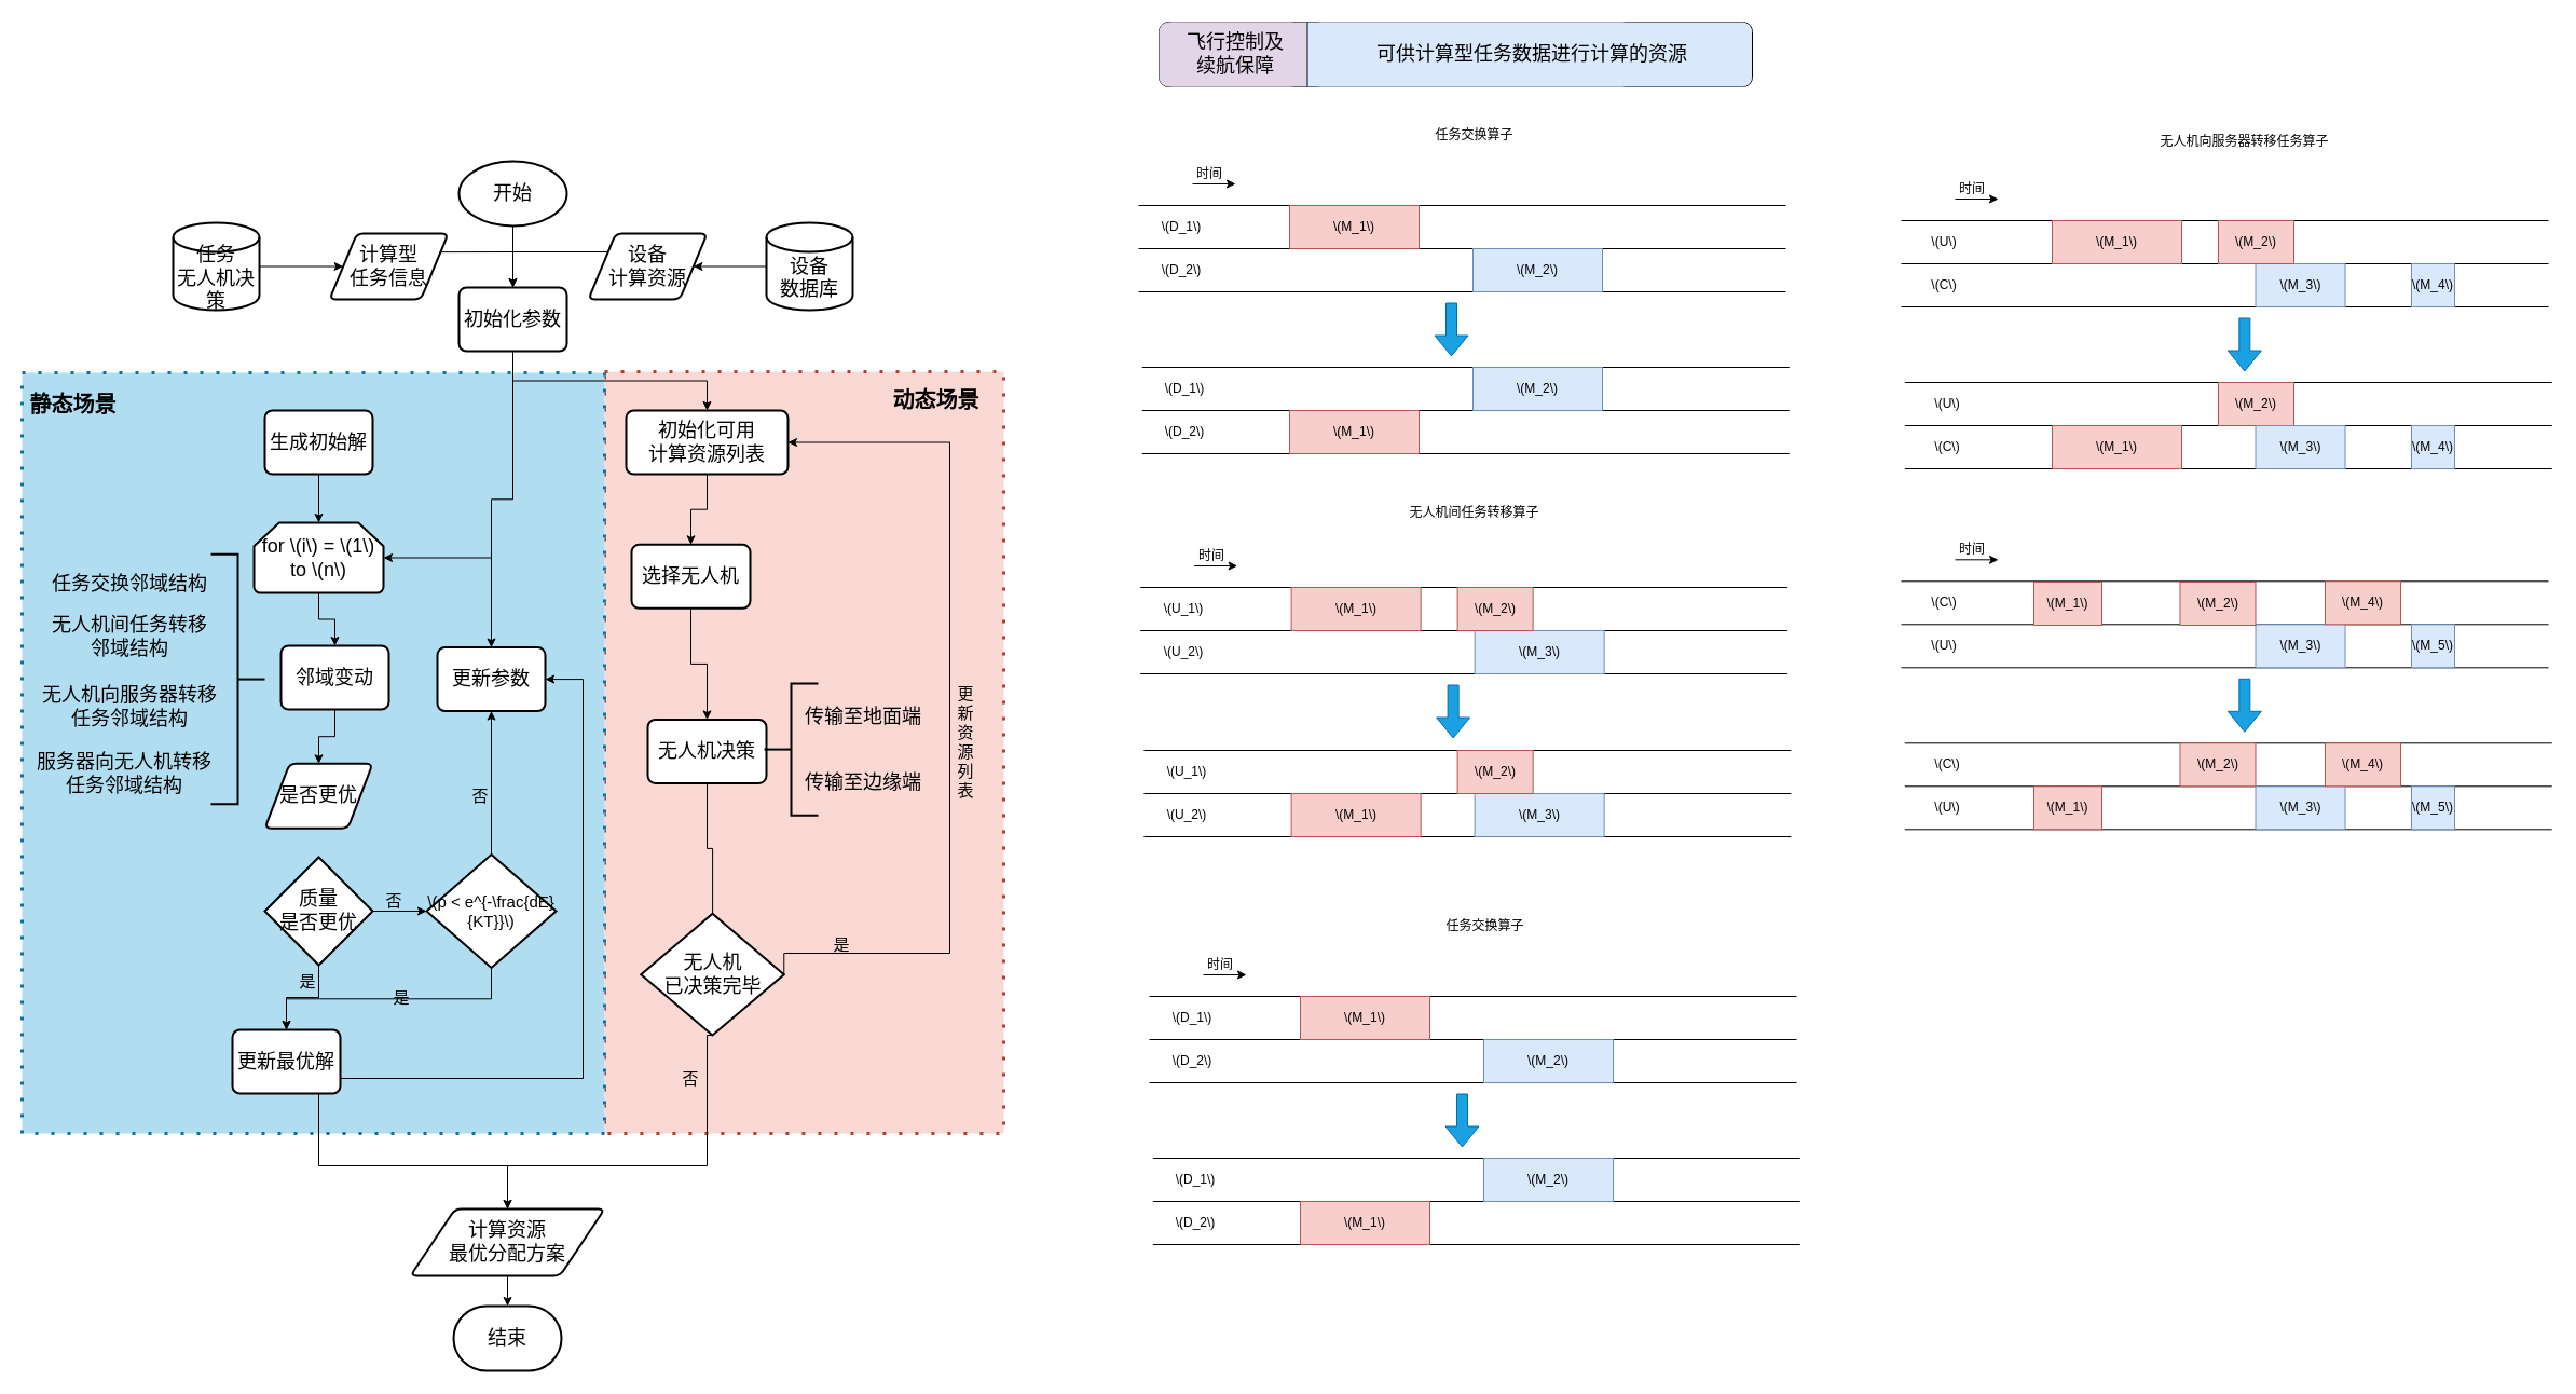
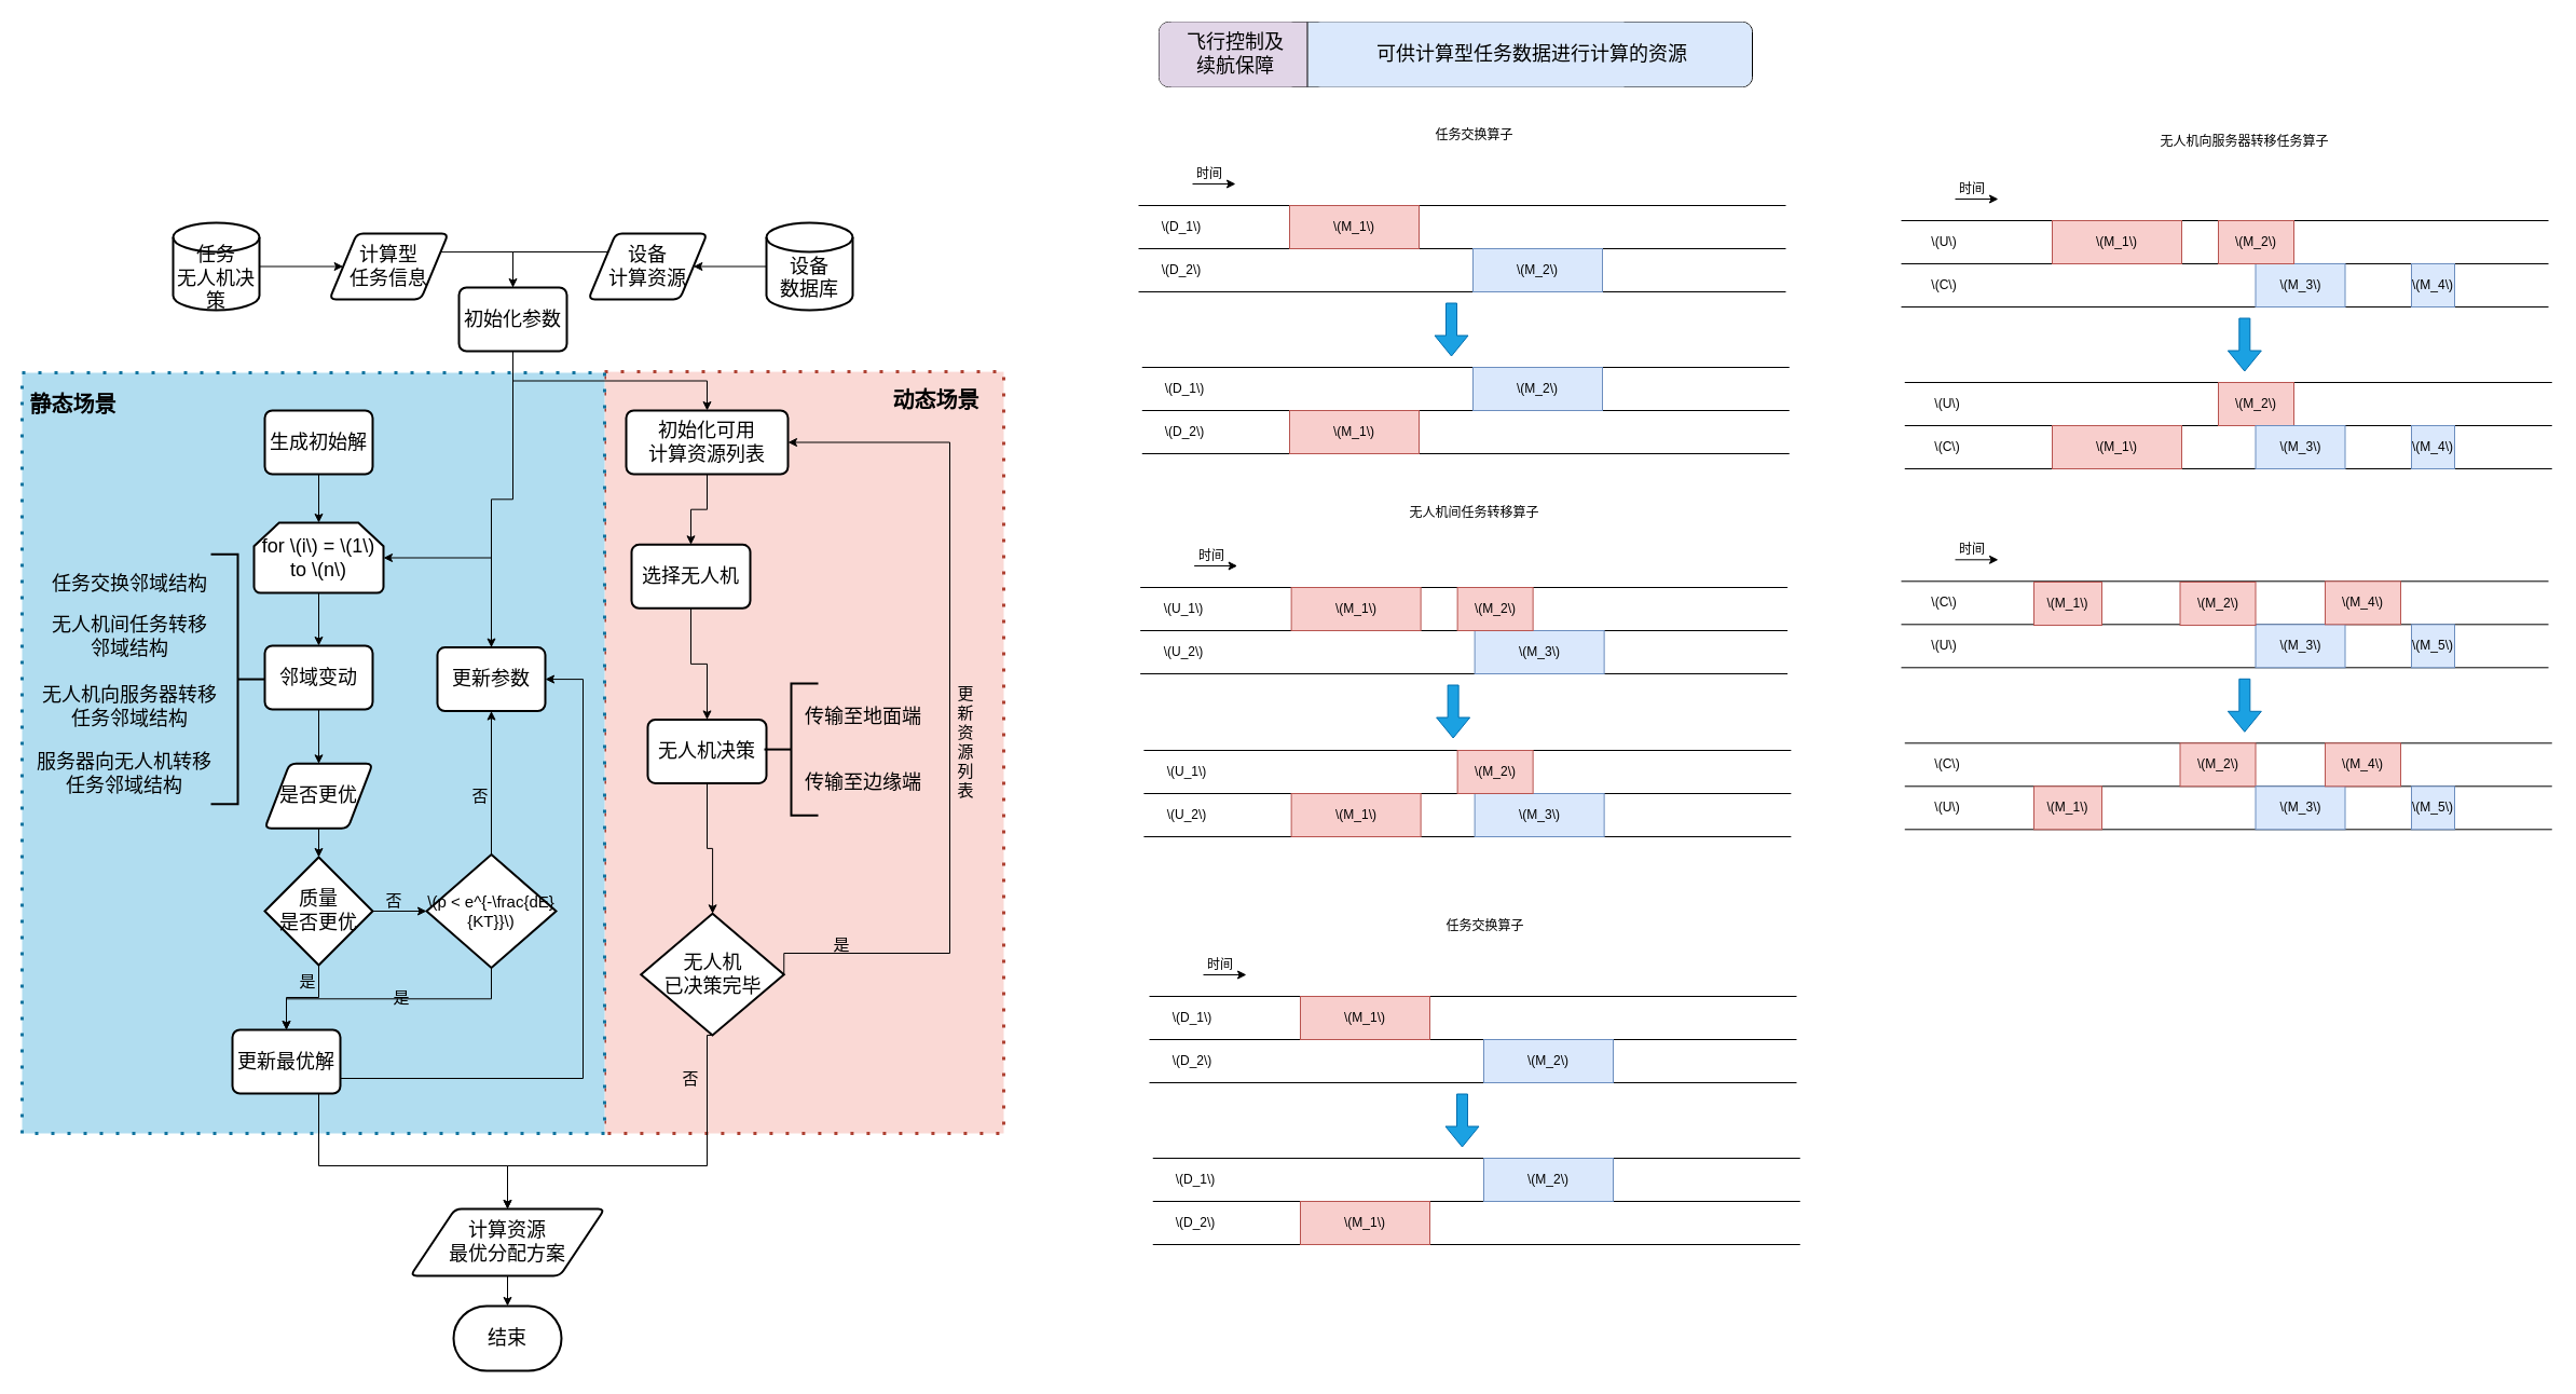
- <mxCell id="96" value="&lt;font style=&quot;font-size: 18px&quot;&gt;开始&lt;/font&gt;" style="strokeWidth=2;html=1;shape=mxgraph.flowchart.start_1;whiteSpace=wrap;" parent="1" vertex="1"><mxGeometry x="425" y="149" width="100" height="60" as="geometry" /></mxCell>
- <mxCell id="95" style="edgeStyle=orthogonalEdgeStyle;rounded=0;orthogonalLoop=1;jettySize=auto;html=1;exitX=0.5;exitY=1;exitDx=0;exitDy=0;exitPerimeter=0;entryX=0.5;entryY=0;entryDx=0;entryDy=0;fontSize=18;" parent="1" source="96" target="104" edge="1"><mxGeometry relative="1" as="geometry" /></mxCell>
- <mxCell id="110" value="邻域变动" style="rounded=1;whiteSpace=wrap;html=1;absoluteArcSize=1;arcSize=14;strokeWidth=2;fontSize=18;" parent="1" vertex="1"><mxGeometry x="260" y="598" width="100" height="59" as="geometry" /></mxCell>
+ <mxCell id="110" value="邻域变动" style="rounded=1;whiteSpace=wrap;html=1;absoluteArcSize=1;arcSize=14;strokeWidth=2;fontSize=18;" parent="1" vertex="1"><mxGeometry x="245" y="598" width="100" height="59" as="geometry" /></mxCell>
+ <mxCell id="116" style="edgeStyle=orthogonalEdgeStyle;rounded=0;orthogonalLoop=1;jettySize=auto;html=1;exitX=0.5;exitY=1;exitDx=0;exitDy=0;entryX=0.5;entryY=0;entryDx=0;entryDy=0;entryPerimeter=0;fontSize=18;" parent="1" source="117" target="120" edge="1"><mxGeometry relative="1" as="geometry" /></mxCell>
- <mxCell id="146" style="edgeStyle=orthogonalEdgeStyle;rounded=0;orthogonalLoop=1;jettySize=auto;html=1;exitX=0.5;exitY=1;exitDx=0;exitDy=0;fontSize=18;endArrow=none;" parent="1" source="147" target="145" edge="1"><mxGeometry relative="1" as="geometry" /></mxCell>
+ <mxCell id="146" style="edgeStyle=orthogonalEdgeStyle;rounded=0;orthogonalLoop=1;jettySize=auto;html=1;exitX=0.5;exitY=1;exitDx=0;exitDy=0;fontSize=18;" parent="1" source="147" target="145" edge="1"><mxGeometry relative="1" as="geometry" /></mxCell>
